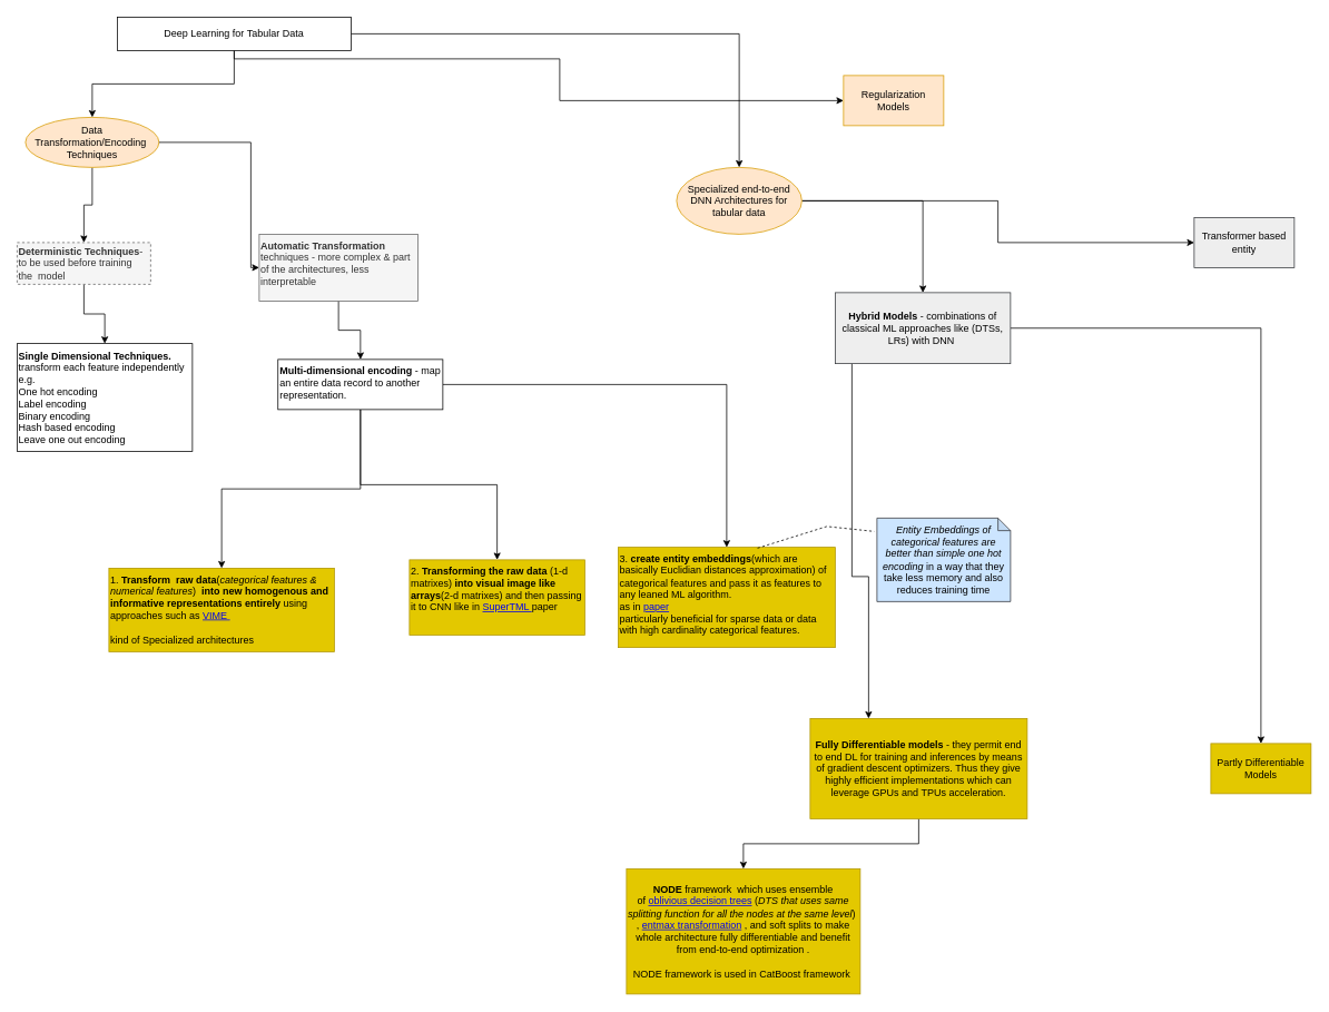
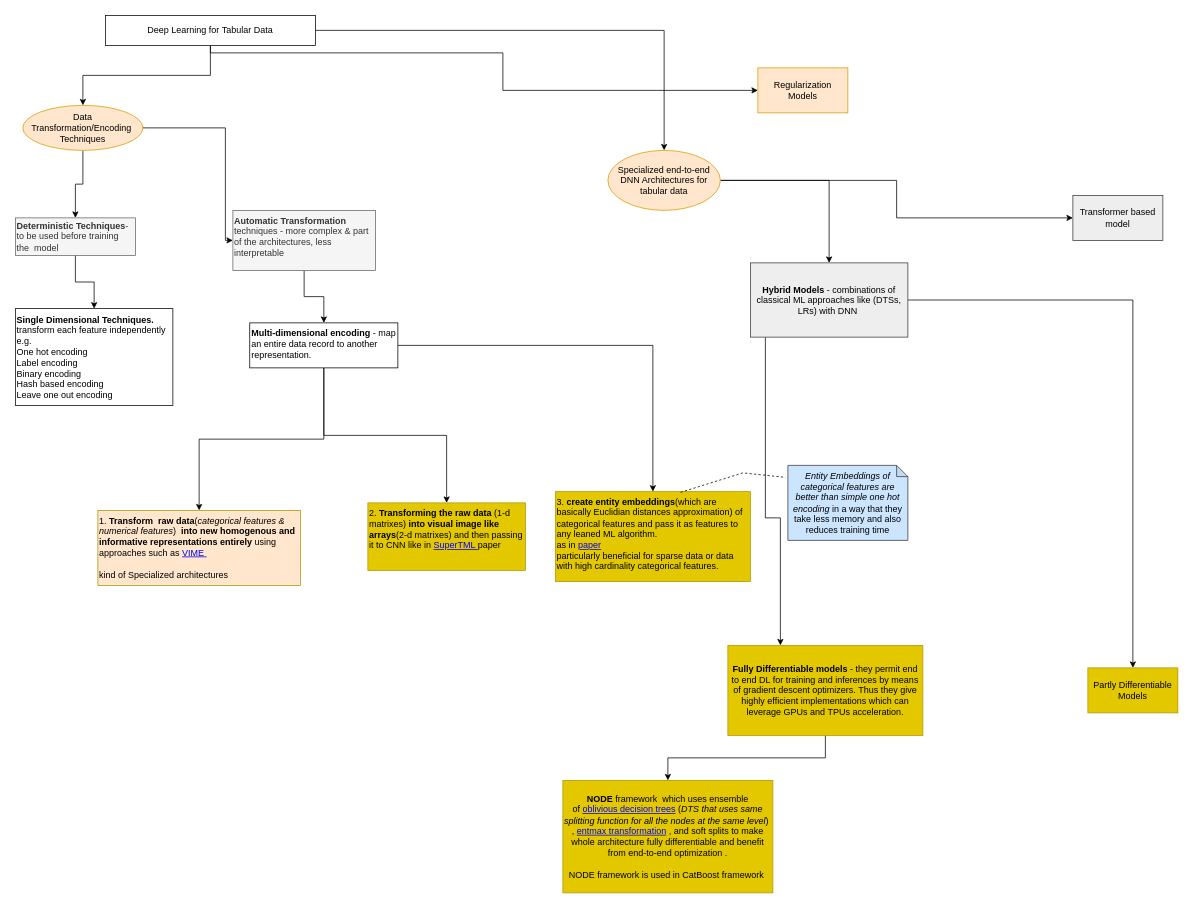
- <mxCell id="30" value="Transformer based entity" style="whiteSpace=wrap;html=1;fillColor=#eeeeee;strokeColor=#36393d;rounded=0;" vertex="1" parent="1"><mxGeometry x="1430" y="260" width="120" height="60" as="geometry" /></mxCell>
+ <mxCell id="30" value="Transformer based model" style="whiteSpace=wrap;html=1;fillColor=#eeeeee;strokeColor=#36393d;rounded=0;" vertex="1" parent="1"><mxGeometry x="1430" y="260" width="120" height="60" as="geometry" /></mxCell>
- <mxCell id="14" value="&lt;b&gt;Deterministic Techniques&lt;/b&gt;- to be used before training the&amp;nbsp; model" style="whiteSpace=wrap;html=1;fillColor=#f5f5f5;strokeColor=#666666;rounded=0;align=left;fontColor=#333333;dashed=1;" vertex="1" parent="1"><mxGeometry x="20" y="290" width="160" height="50" as="geometry" /></mxCell>
+ <mxCell id="14" value="&lt;b&gt;Deterministic Techniques&lt;/b&gt;- to be used before training the&amp;nbsp; model" style="whiteSpace=wrap;html=1;fillColor=#f5f5f5;strokeColor=#666666;rounded=0;align=left;fontColor=#333333;" vertex="1" parent="1"><mxGeometry x="20" y="290" width="160" height="50" as="geometry" /></mxCell>
- <mxCell id="29" value="&lt;b&gt;Hybrid Models &lt;/b&gt;- combinations of classical ML approaches like (DTSs, LRs) with DNN&amp;nbsp;" style="whiteSpace=wrap;html=1;fillColor=#eeeeee;strokeColor=#36393d;rounded=0;" vertex="1" parent="1"><mxGeometry x="1000" y="350" width="210" height="85" as="geometry" /></mxCell>
+ <mxCell id="29" value="&lt;b&gt;Hybrid Models &lt;/b&gt;- combinations of classical ML approaches like (DTSs, LRs) with DNN&amp;nbsp;" style="whiteSpace=wrap;html=1;fillColor=#eeeeee;strokeColor=#36393d;rounded=0;" vertex="1" parent="1"><mxGeometry x="1000" y="350" width="210" height="99" as="geometry" /></mxCell>
- <mxCell id="22" value="1. &lt;b&gt;Transform&amp;nbsp; raw data&lt;/b&gt;(&lt;i&gt;categorical features &amp;amp; numerical features&lt;/i&gt;)&amp;nbsp; &lt;b&gt;into new homogenous and informative representations entirely &lt;/b&gt;using approaches such as &lt;a href=&quot;https://www.semanticscholar.org/paper/1be6ddac2e262ff915c9fc2eacbf615082240219&quot;&gt;VIME&lt;b&gt;&amp;nbsp;&lt;/b&gt;&lt;/a&gt;&lt;br&gt;&lt;br&gt;kind of Specialized architectures" style="whiteSpace=wrap;html=1;align=left;verticalAlign=top;fillColor=#e3c800;strokeColor=#B09500;fontColor=#000000;rounded=0;" vertex="1" parent="1"><mxGeometry x="130" y="680" width="270" height="100" as="geometry" /></mxCell>
+ <mxCell id="22" value="1. &lt;b&gt;Transform&amp;nbsp; raw data&lt;/b&gt;(&lt;i&gt;categorical features &amp;amp; numerical features&lt;/i&gt;)&amp;nbsp; &lt;b&gt;into new homogenous and informative representations entirely &lt;/b&gt;using approaches such as &lt;a href=&quot;https://www.semanticscholar.org/paper/1be6ddac2e262ff915c9fc2eacbf615082240219&quot;&gt;VIME&lt;b&gt;&amp;nbsp;&lt;/b&gt;&lt;/a&gt;&lt;br&gt;&lt;br&gt;kind of Specialized architectures" style="whiteSpace=wrap;html=1;align=left;verticalAlign=top;fillColor=#ffe6cc;strokeColor=#B09500;fontColor=#000000;rounded=0;" vertex="1" parent="1"><mxGeometry x="130" y="680" width="270" height="100" as="geometry" /></mxCell>
